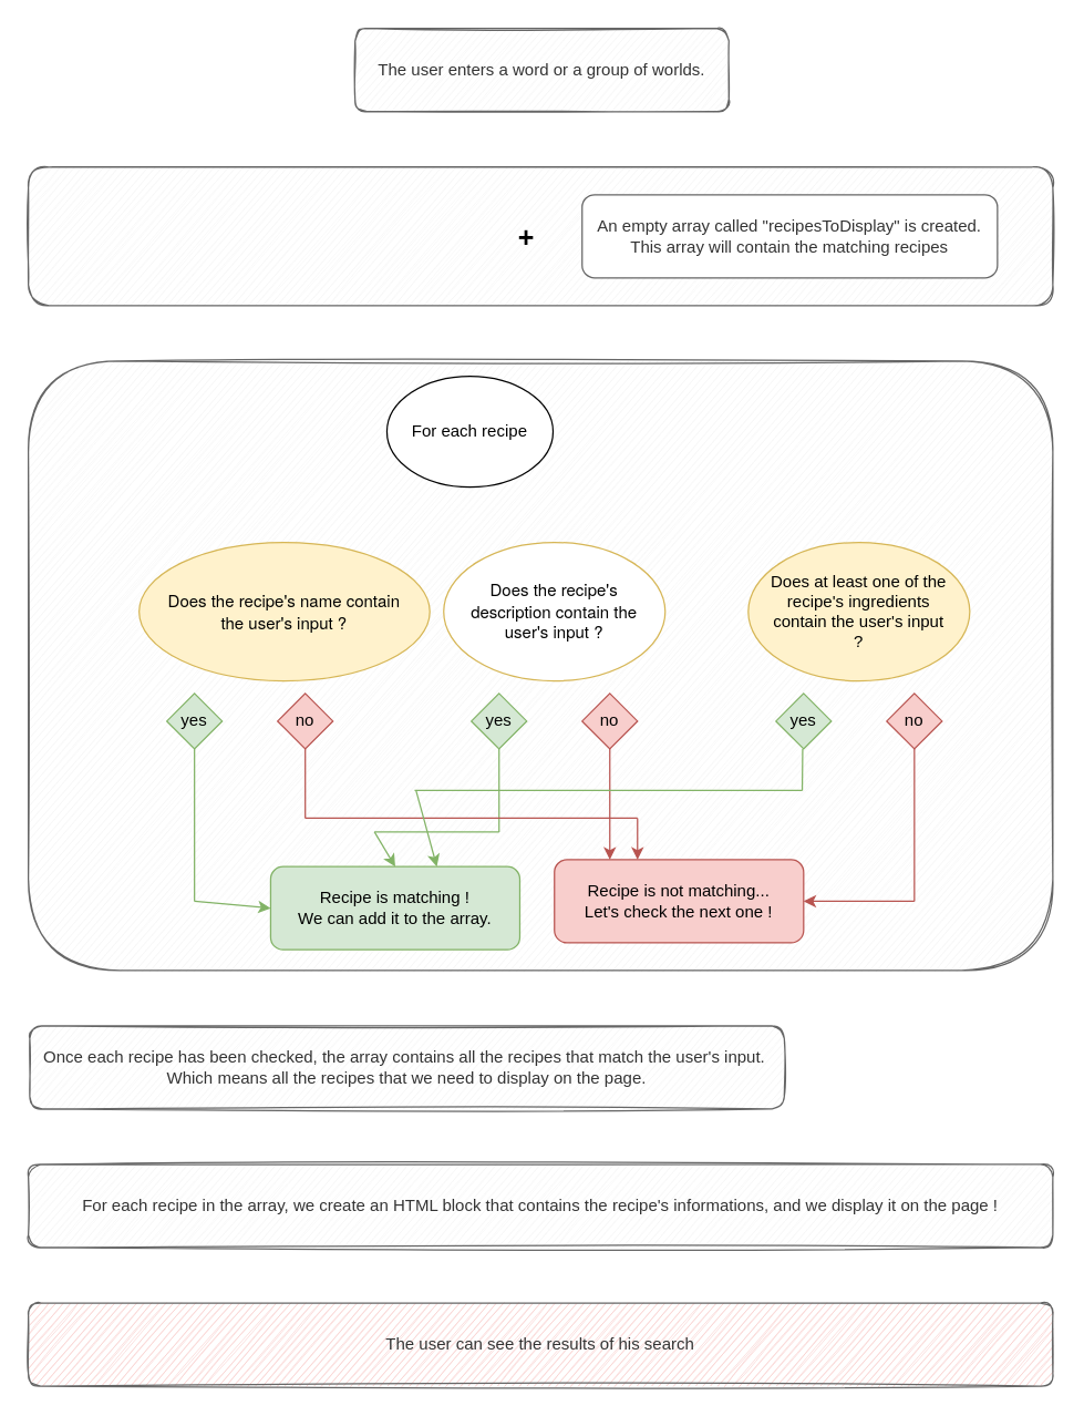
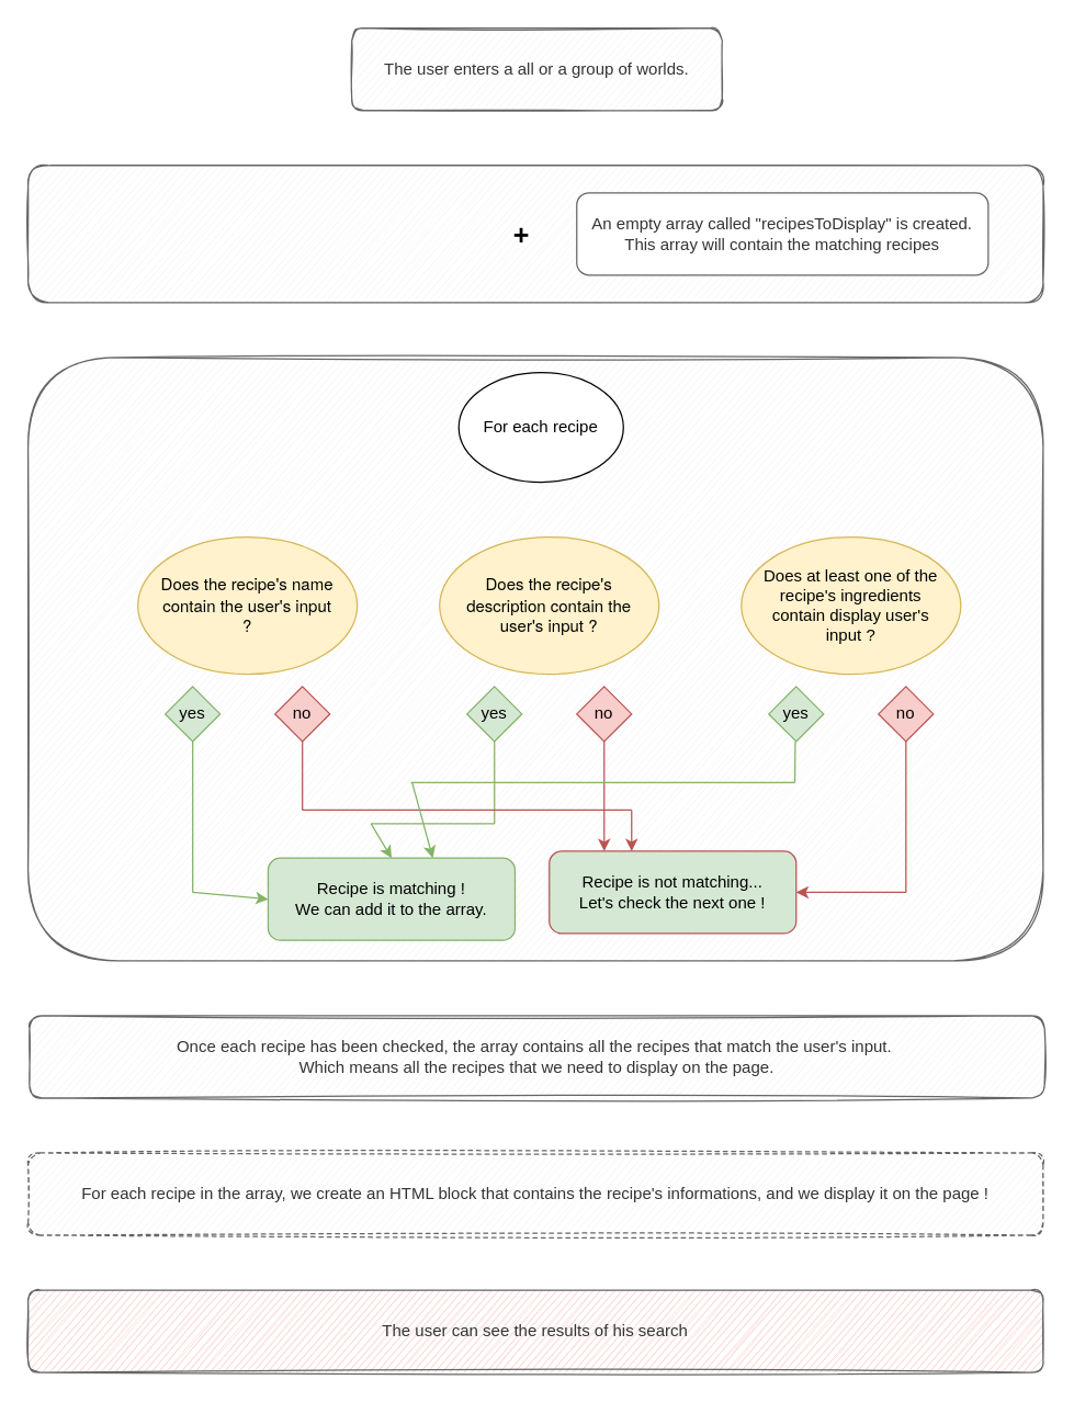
- <mxCell id="3" value="The user enters a word or a group of worlds." style="rounded=1;whiteSpace=wrap;html=1;fillColor=#f5f5f5;fontColor=#333333;strokeColor=#666666;sketch=1;" parent="1" vertex="1"><mxGeometry x="256" y="20" width="270" height="60" as="geometry" /></mxCell>
+ <mxCell id="3" value="The user enters a all or a group of worlds." style="rounded=1;whiteSpace=wrap;html=1;fillColor=#f5f5f5;fontColor=#333333;strokeColor=#666666;sketch=1;" parent="1" vertex="1"><mxGeometry x="256" y="20" width="270" height="60" as="geometry" /></mxCell>
- <mxCell id="7" value="For each recipe" style="ellipse;whiteSpace=wrap;html=1;spacing=10;" vertex="1" parent="1"><mxGeometry x="279" y="271" width="120" height="80" as="geometry" /></mxCell>
+ <mxCell id="7" value="For each recipe" style="ellipse;whiteSpace=wrap;html=1;spacing=10;" vertex="1" parent="1"><mxGeometry x="334" y="271" width="120" height="80" as="geometry" /></mxCell>
- <mxCell id="8" value="&lt;span style=&quot;font-family: &amp;#34;helveticaneue&amp;#34;&quot;&gt;Does the recipe's name contain the user's input ?&lt;/span&gt;" style="ellipse;whiteSpace=wrap;html=1;fillColor=#fff2cc;strokeColor=#d6b656;spacing=5;spacingLeft=10;spacingRight=10;spacingTop=0;verticalAlign=middle;" vertex="1" parent="1"><mxGeometry x="100" y="391" width="210" height="100" as="geometry" /></mxCell>
+ <mxCell id="8" value="&lt;span style=&quot;font-family: &amp;#34;helveticaneue&amp;#34;&quot;&gt;Does the recipe's name contain the user's input ?&lt;/span&gt;" style="ellipse;whiteSpace=wrap;html=1;fillColor=#fff2cc;strokeColor=#d6b656;spacing=5;spacingLeft=10;spacingRight=10;spacingTop=0;verticalAlign=middle;" vertex="1" parent="1"><mxGeometry x="100" y="391" width="160" height="100" as="geometry" /></mxCell>
- <mxCell id="9" value="&lt;span style=&quot;font-family: &amp;#34;helveticaneue&amp;#34;&quot;&gt;Does the recipe's description contain the user's input ?&lt;/span&gt;" style="ellipse;whiteSpace=wrap;html=1;fillColor=#ffffff;strokeColor=#d6b656;spacing=5;spacingLeft=10;spacingRight=10;spacingTop=0;" vertex="1" parent="1"><mxGeometry x="320" y="391" width="160" height="100" as="geometry" /></mxCell>
+ <mxCell id="9" value="&lt;span style=&quot;font-family: &amp;#34;helveticaneue&amp;#34;&quot;&gt;Does the recipe's description contain the user's input ?&lt;/span&gt;" style="ellipse;whiteSpace=wrap;html=1;fillColor=#fff2cc;strokeColor=#d6b656;spacing=5;spacingLeft=10;spacingRight=10;spacingTop=0;" vertex="1" parent="1"><mxGeometry x="320" y="391" width="160" height="100" as="geometry" /></mxCell>
- <mxCell id="10" value="Does at least one of the recipe's ingredients contain the user's input ?" style="ellipse;whiteSpace=wrap;html=1;fillColor=#fff2cc;strokeColor=#d6b656;spacing=5;spacingLeft=10;spacingRight=10;spacingTop=0;" vertex="1" parent="1"><mxGeometry x="540" y="391" width="160" height="100" as="geometry" /></mxCell>
+ <mxCell id="10" value="Does at least one of the recipe's ingredients contain display user's input ?" style="ellipse;whiteSpace=wrap;html=1;fillColor=#fff2cc;strokeColor=#d6b656;spacing=5;spacingLeft=10;spacingRight=10;spacingTop=0;" vertex="1" parent="1"><mxGeometry x="540" y="391" width="160" height="100" as="geometry" /></mxCell>
- <mxCell id="18" value="Recipe is not matching...&lt;br&gt;Let's check the next one !" style="rounded=1;whiteSpace=wrap;html=1;fillColor=#f8cecc;strokeColor=#b85450;align=center;spacing=10;" vertex="1" parent="1"><mxGeometry x="400" y="620" width="180" height="60" as="geometry" /></mxCell>
+ <mxCell id="18" value="Recipe is not matching...&lt;br&gt;Let's check the next one !" style="rounded=1;whiteSpace=wrap;html=1;fillColor=#d5e8d4;strokeColor=#b85450;align=center;spacing=10;" vertex="1" parent="1"><mxGeometry x="400" y="620" width="180" height="60" as="geometry" /></mxCell>
- <mxCell id="33" value="Once each recipe has been checked, the array contains all the recipes that match the user's input.&amp;nbsp;&lt;br&gt;Which means all the recipes&amp;nbsp;that we need to display on the page." style="rounded=1;whiteSpace=wrap;html=1;fillColor=#f5f5f5;fontColor=#333333;strokeColor=#666666;sketch=1;" vertex="1" parent="1"><mxGeometry x="21" y="740" width="545" height="60" as="geometry" /></mxCell>
+ <mxCell id="33" value="Once each recipe has been checked, the array contains all the recipes that match the user's input.&amp;nbsp;&lt;br&gt;Which means all the recipes&amp;nbsp;that we need to display on the page." style="rounded=1;whiteSpace=wrap;html=1;fillColor=#f5f5f5;fontColor=#333333;strokeColor=#666666;sketch=1;" vertex="1" parent="1"><mxGeometry x="21" y="740" width="740" height="60" as="geometry" /></mxCell>
- <mxCell id="34" value="For each recipe in the array, we create an HTML block that contains the recipe's informations, and we display it on the page !" style="rounded=1;whiteSpace=wrap;html=1;fillColor=#f5f5f5;fontColor=#333333;strokeColor=#666666;sketch=1;" vertex="1" parent="1"><mxGeometry x="20" y="840" width="740" height="60" as="geometry" /></mxCell>
+ <mxCell id="34" value="For each recipe in the array, we create an HTML block that contains the recipe's informations, and we display it on the page !" style="rounded=1;whiteSpace=wrap;html=1;fillColor=#f5f5f5;fontColor=#333333;strokeColor=#666666;sketch=1;dashed=1;" vertex="1" parent="1"><mxGeometry x="20" y="840" width="740" height="60" as="geometry" /></mxCell>
